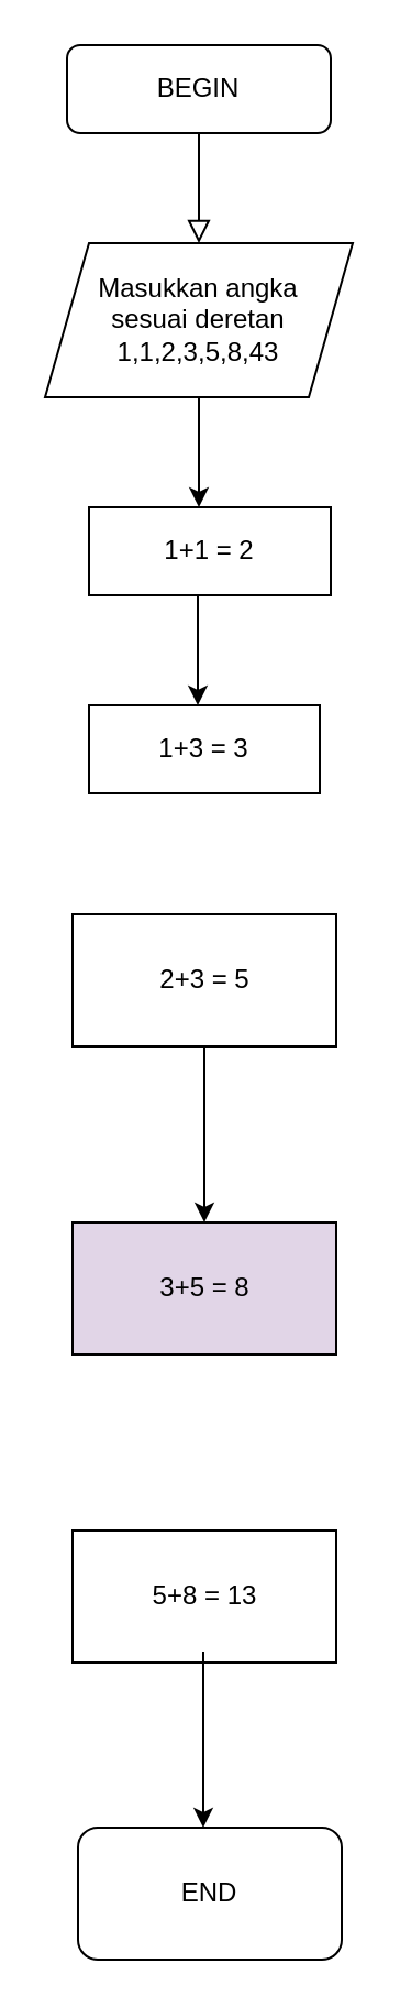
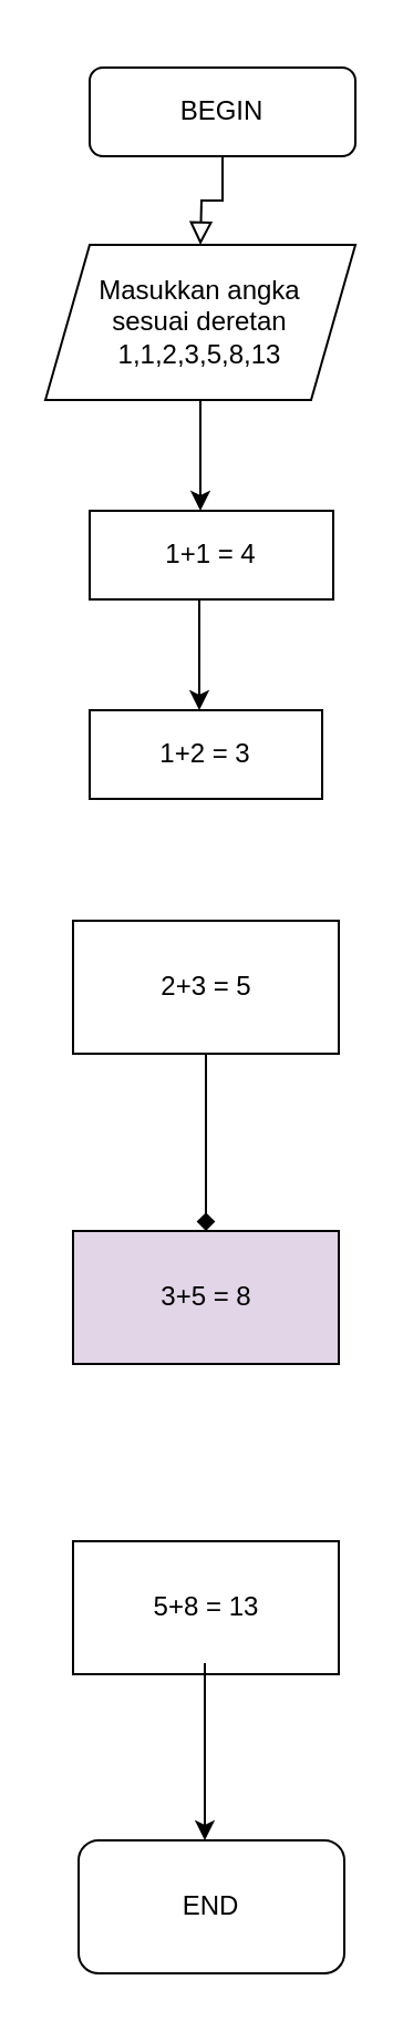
- <mxCell id="3" value="BEGIN" style="rounded=1;whiteSpace=wrap;html=1;fontSize=12;glass=0;strokeWidth=1;shadow=0;" parent="1" vertex="1"><mxGeometry x="30" y="20" width="120" height="40" as="geometry" /></mxCell>
+ <mxCell id="3" value="BEGIN" style="rounded=1;whiteSpace=wrap;html=1;fontSize=12;glass=0;strokeWidth=1;shadow=0;" parent="1" vertex="1"><mxGeometry x="40" y="30" width="120" height="40" as="geometry" /></mxCell>
- <mxCell id="4" value="Masukkan angka&lt;br&gt;sesuai deretan&lt;br&gt;1,1,2,3,5,8,43" style="shape=parallelogram;perimeter=parallelogramPerimeter;whiteSpace=wrap;html=1;fixedSize=1;" vertex="1" parent="1"><mxGeometry x="20" y="110" width="140" height="70" as="geometry" /></mxCell>
+ <mxCell id="4" value="Masukkan angka&lt;br&gt;sesuai deretan&lt;br&gt;1,1,2,3,5,8,13" style="shape=parallelogram;perimeter=parallelogramPerimeter;whiteSpace=wrap;html=1;fixedSize=1;" vertex="1" parent="1"><mxGeometry x="20" y="110" width="140" height="70" as="geometry" /></mxCell>
- <mxCell id="6" value="1+1 = 2" style="rounded=0;whiteSpace=wrap;html=1;" vertex="1" parent="1"><mxGeometry x="40" y="230" width="110" height="40" as="geometry" /></mxCell>
+ <mxCell id="6" value="1+1 = 4" style="rounded=0;whiteSpace=wrap;html=1;" vertex="1" parent="1"><mxGeometry x="40" y="230" width="110" height="40" as="geometry" /></mxCell>
- <mxCell id="7" value="1+3 = 3" style="rounded=0;whiteSpace=wrap;html=1;" vertex="1" parent="1"><mxGeometry x="40" y="320" width="105" height="40" as="geometry" /></mxCell>
+ <mxCell id="7" value="1+2 = 3" style="rounded=0;whiteSpace=wrap;html=1;" vertex="1" parent="1"><mxGeometry x="40" y="320" width="105" height="40" as="geometry" /></mxCell>
- <mxCell id="9" value="" style="edgeStyle=orthogonalEdgeStyle;rounded=0;orthogonalLoop=1;jettySize=auto;html=1;" edge="1" parent="1" source="10" target="11"><mxGeometry relative="1" as="geometry" /></mxCell>
+ <mxCell id="9" value="" style="edgeStyle=orthogonalEdgeStyle;rounded=0;orthogonalLoop=1;jettySize=auto;html=1;endArrow=diamond;" edge="1" parent="1" source="10" target="11"><mxGeometry relative="1" as="geometry" /></mxCell>
